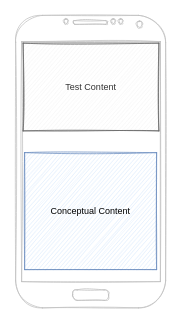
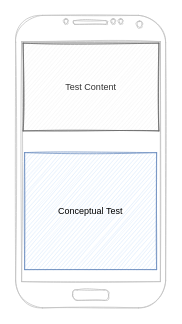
- <mxCell id="4" value="Conceptual Content" style="whiteSpace=wrap;html=1;shadow=0;glass=0;strokeColor=#6c8ebf;fillColor=#dae8fc;gradientDirection=radial;fontColor=default;rounded=0;sketch=1;" vertex="1" parent="1"><mxGeometry x="32" y="203" width="176" height="156" as="geometry" /></mxCell>
+ <mxCell id="4" value="Conceptual Test" style="whiteSpace=wrap;html=1;shadow=0;glass=0;strokeColor=#6c8ebf;fillColor=#dae8fc;gradientDirection=radial;fontColor=default;rounded=0;sketch=1;" vertex="1" parent="1"><mxGeometry x="32" y="203" width="176" height="156" as="geometry" /></mxCell>
